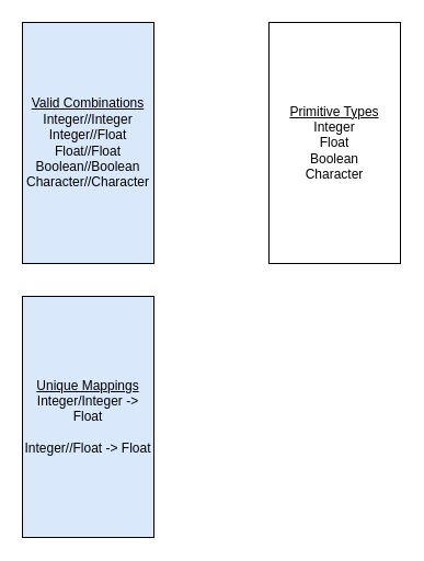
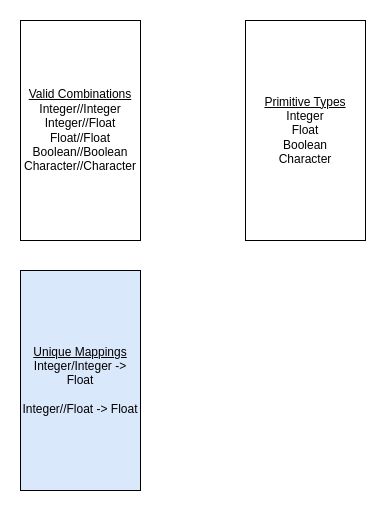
- <mxCell id="3" value="&lt;u&gt;Valid Combinations&lt;/u&gt;&lt;br&gt;Integer//Integer&lt;br&gt;Integer//Float&lt;br&gt;Float//Float&lt;br&gt;Boolean//Boolean&lt;br&gt;Character//Character&lt;br&gt;" style="whiteSpace=wrap;html=1;fillColor=#dae8fc;" vertex="1" parent="1"><mxGeometry x="20" y="20" width="120" height="220" as="geometry" /></mxCell>
+ <mxCell id="3" value="&lt;u&gt;Valid Combinations&lt;/u&gt;&lt;br&gt;Integer//Integer&lt;br&gt;Integer//Float&lt;br&gt;Float//Float&lt;br&gt;Boolean//Boolean&lt;br&gt;Character//Character&lt;br&gt;" style="whiteSpace=wrap;html=1;" vertex="1" parent="1"><mxGeometry x="20" y="20" width="120" height="220" as="geometry" /></mxCell>
